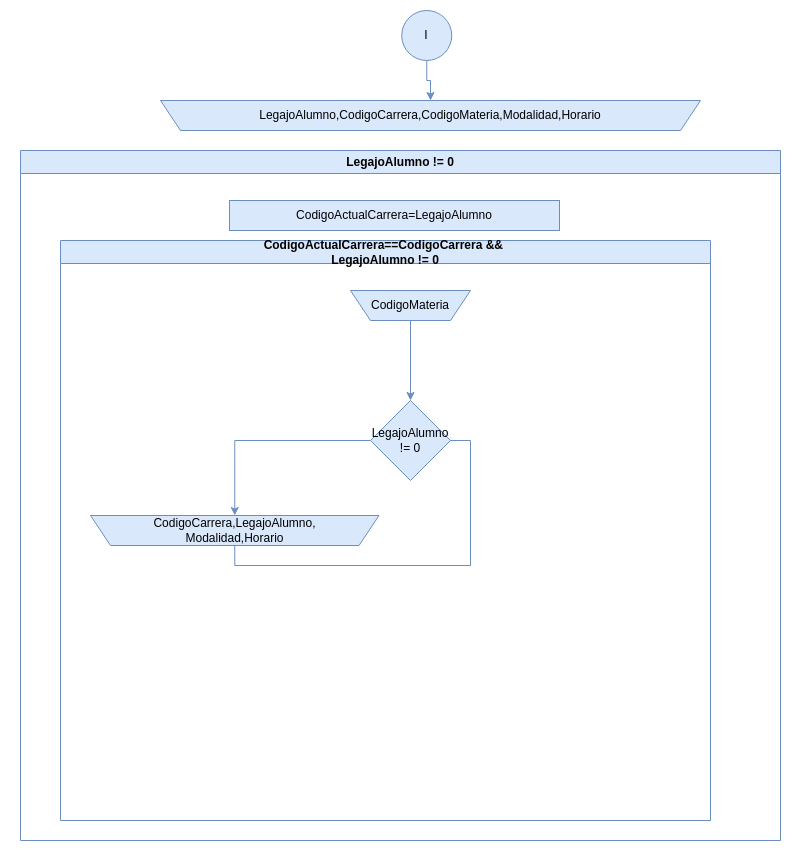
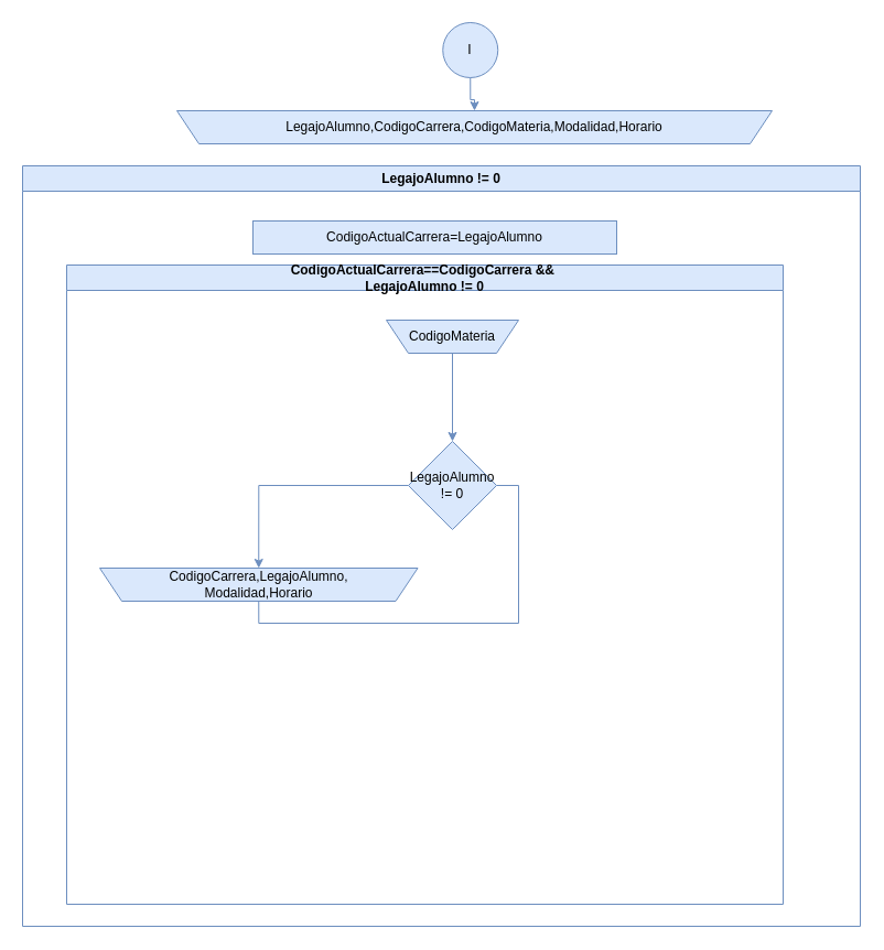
- <mxCell id="3" value="I" style="ellipse;whiteSpace=wrap;html=1;fillColor=#dae8fc;strokeColor=#6c8ebf;" parent="1" vertex="1"><mxGeometry x="401.25" y="10" width="50" height="50" as="geometry" /></mxCell>
+ <mxCell id="3" value="I" style="ellipse;whiteSpace=wrap;html=1;fillColor=#dae8fc;strokeColor=#6c8ebf;" parent="1" vertex="1"><mxGeometry x="401.25" y="20" width="50" height="50" as="geometry" /></mxCell>
